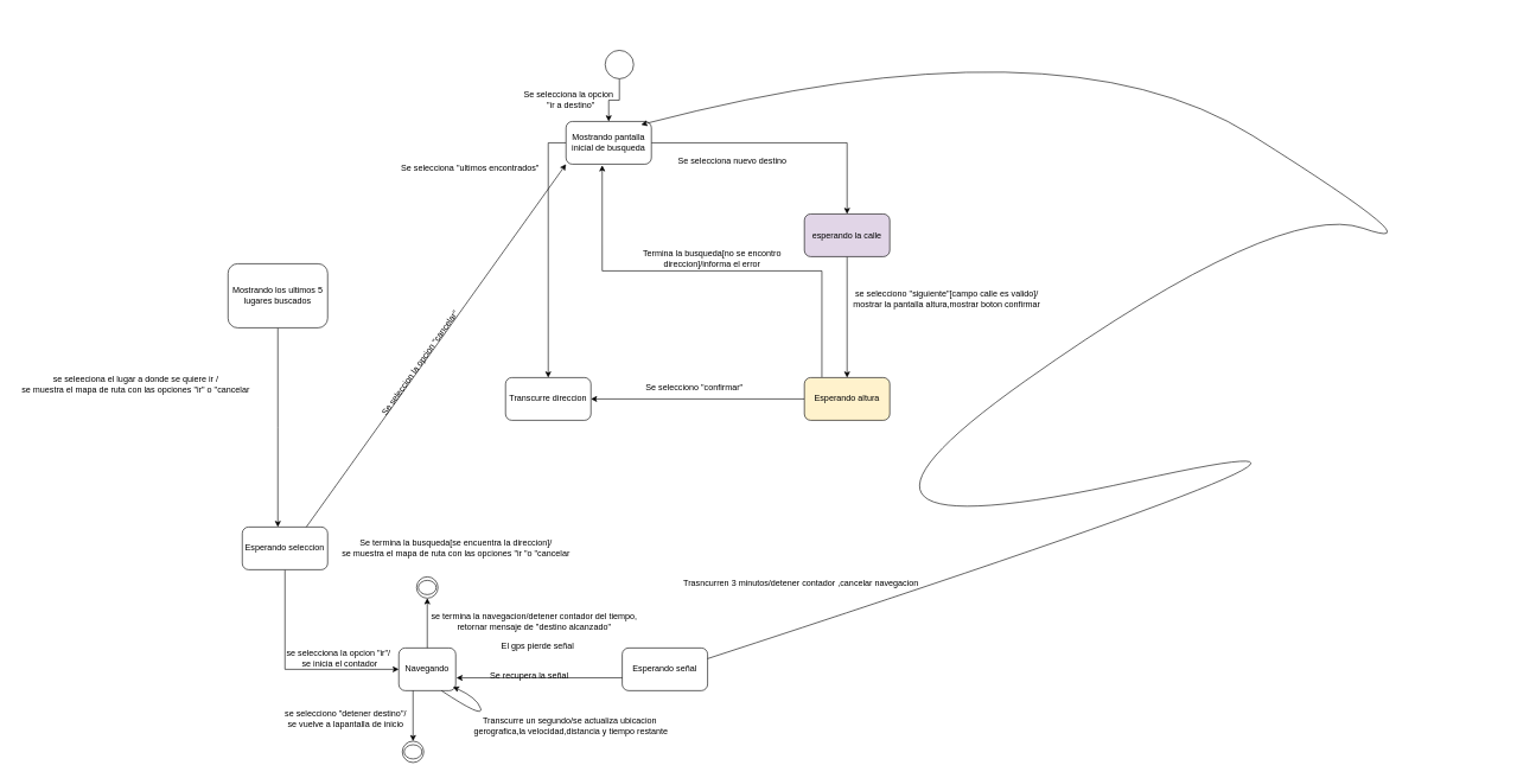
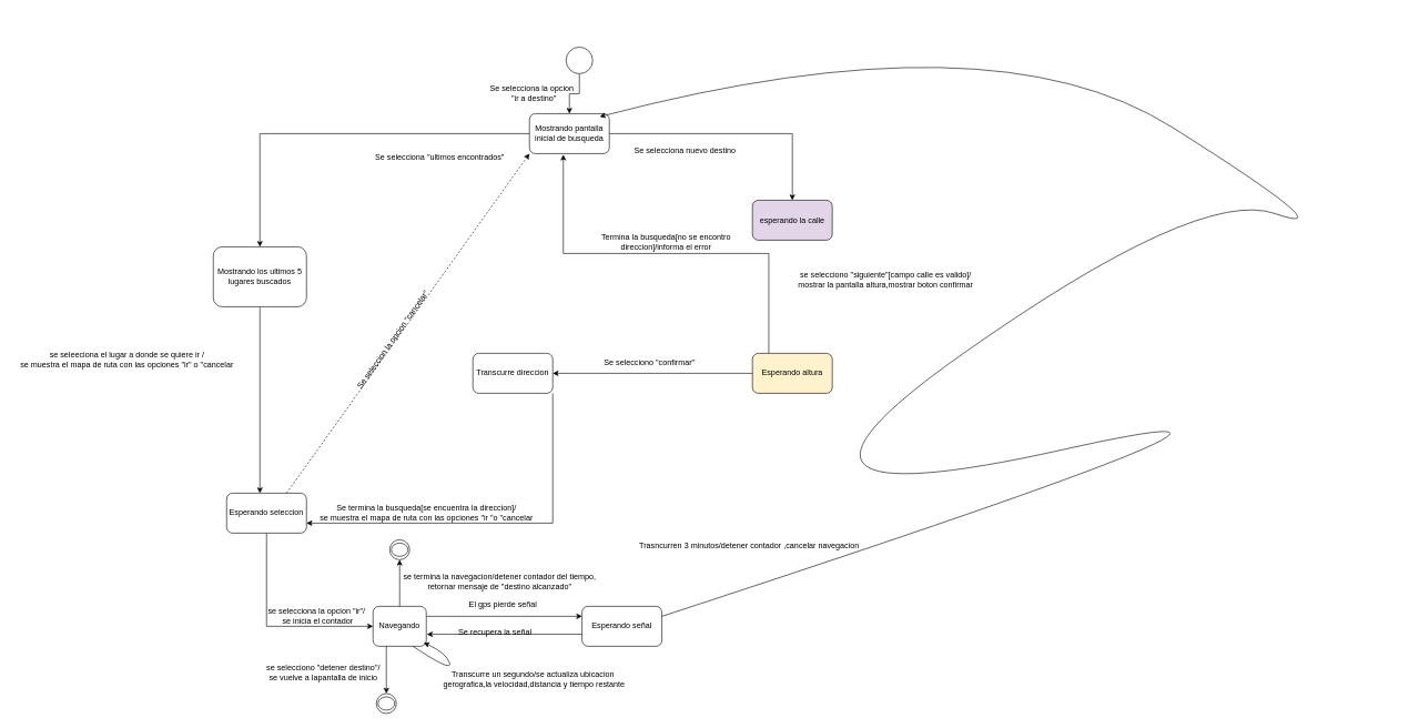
- <mxCell id="28" value="" style="endArrow=classic;html=1;rounded=0;exitX=0.75;exitY=0;exitDx=0;exitDy=0;entryX=0;entryY=1;entryDx=0;entryDy=0;" edge="1" parent="1" source="25" target="4"><mxGeometry width="50" height="50" relative="1" as="geometry"><mxPoint x="490" y="680" as="sourcePoint" /><mxPoint x="540" y="630" as="targetPoint" /></mxGeometry></mxCell>
+ <mxCell id="28" value="" style="endArrow=classic;html=1;rounded=0;exitX=0.75;exitY=0;exitDx=0;exitDy=0;entryX=0;entryY=1;entryDx=0;entryDy=0;dashed=1;" edge="1" parent="1" source="25" target="4"><mxGeometry width="50" height="50" relative="1" as="geometry"><mxPoint x="490" y="680" as="sourcePoint" /><mxPoint x="540" y="630" as="targetPoint" /></mxGeometry></mxCell>
- <mxCell id="2" style="edgeStyle=orthogonalEdgeStyle;rounded=0;orthogonalLoop=1;jettySize=auto;html=1;exitX=0;exitY=0.5;exitDx=0;exitDy=0;" edge="1" parent="1" source="4" target="18"><mxGeometry relative="1" as="geometry" /></mxCell>
+ <mxCell id="2" style="edgeStyle=orthogonalEdgeStyle;rounded=0;orthogonalLoop=1;jettySize=auto;html=1;exitX=0;exitY=0.5;exitDx=0;exitDy=0;entryX=0.5;entryY=0;entryDx=0;entryDy=0;" edge="1" parent="1" source="4" target="9"><mxGeometry relative="1" as="geometry" /></mxCell>
- <mxCell id="10" style="edgeStyle=orthogonalEdgeStyle;rounded=0;orthogonalLoop=1;jettySize=auto;html=1;exitX=0.5;exitY=1;exitDx=0;exitDy=0;entryX=0.5;entryY=0;entryDx=0;entryDy=0;" edge="1" parent="1" source="11" target="15"><mxGeometry relative="1" as="geometry" /></mxCell>
+ <mxCell id="17" style="edgeStyle=orthogonalEdgeStyle;rounded=0;orthogonalLoop=1;jettySize=auto;html=1;exitX=1;exitY=1;exitDx=0;exitDy=0;entryX=1;entryY=0.75;entryDx=0;entryDy=0;" edge="1" parent="1" source="18" target="25"><mxGeometry relative="1" as="geometry" /></mxCell>
+ <mxCell id="22" style="edgeStyle=orthogonalEdgeStyle;rounded=0;orthogonalLoop=1;jettySize=auto;html=1;exitX=1;exitY=0.25;exitDx=0;exitDy=0;entryX=0;entryY=0.25;entryDx=0;entryDy=0;" edge="1" parent="1" source="23" target="31"><mxGeometry relative="1" as="geometry"><mxPoint x="870" y="940.333" as="targetPoint" /></mxGeometry></mxCell>
